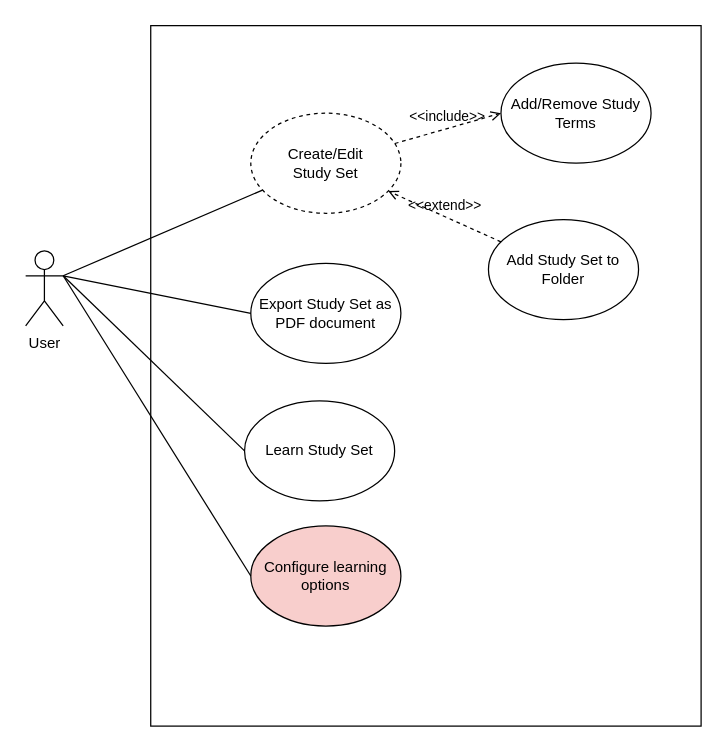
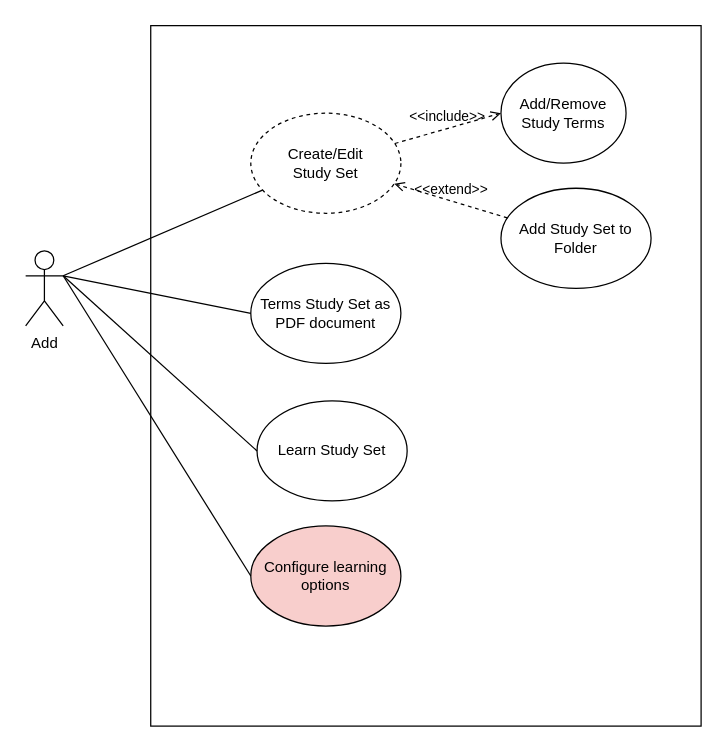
- <mxCell id="12" value="Add/Remove Study Terms" style="ellipse;whiteSpace=wrap;html=1;" parent="1" vertex="1"><mxGeometry x="400" y="50" width="120" height="80" as="geometry" /></mxCell>
+ <mxCell id="12" value="Add/Remove Study Terms" style="ellipse;whiteSpace=wrap;html=1;" parent="1" vertex="1"><mxGeometry x="400" y="50" width="100" height="80" as="geometry" /></mxCell>
- <mxCell id="14" value="Add Study Set to Folder" style="ellipse;whiteSpace=wrap;html=1;" parent="1" vertex="1"><mxGeometry x="390" y="175" width="120" height="80" as="geometry" /></mxCell>
+ <mxCell id="14" value="Add Study Set to Folder" style="ellipse;whiteSpace=wrap;html=1;" parent="1" vertex="1"><mxGeometry x="400" y="150" width="120" height="80" as="geometry" /></mxCell>
- <mxCell id="6" value="Export Study Set as PDF document" style="ellipse;whiteSpace=wrap;html=1;" parent="1" vertex="1"><mxGeometry x="200" y="210" width="120" height="80" as="geometry" /></mxCell>
+ <mxCell id="6" value="Terms Study Set as PDF document" style="ellipse;whiteSpace=wrap;html=1;" parent="1" vertex="1"><mxGeometry x="200" y="210" width="120" height="80" as="geometry" /></mxCell>
- <mxCell id="2" value="User" style="shape=umlActor;verticalLabelPosition=bottom;verticalAlign=top;html=1;" parent="1" vertex="1"><mxGeometry x="20" y="200" width="30" height="60" as="geometry" /></mxCell>
+ <mxCell id="2" value="Add" style="shape=umlActor;verticalLabelPosition=bottom;verticalAlign=top;html=1;" parent="1" vertex="1"><mxGeometry x="20" y="200" width="30" height="60" as="geometry" /></mxCell>
- <mxCell id="5" value="Learn Study Set" style="ellipse;whiteSpace=wrap;html=1;" parent="1" vertex="1"><mxGeometry x="195" y="320" width="120" height="80" as="geometry" /></mxCell>
+ <mxCell id="5" value="Learn Study Set" style="ellipse;whiteSpace=wrap;html=1;" parent="1" vertex="1"><mxGeometry x="205" y="320" width="120" height="80" as="geometry" /></mxCell>
